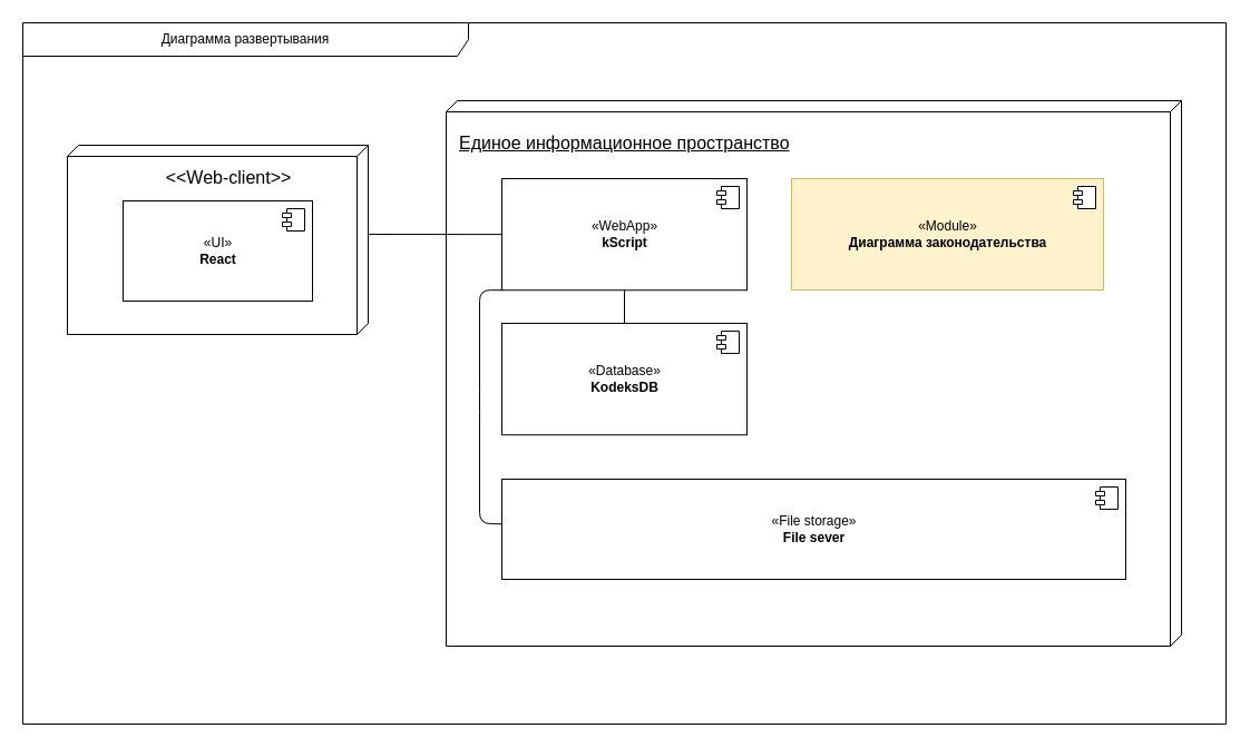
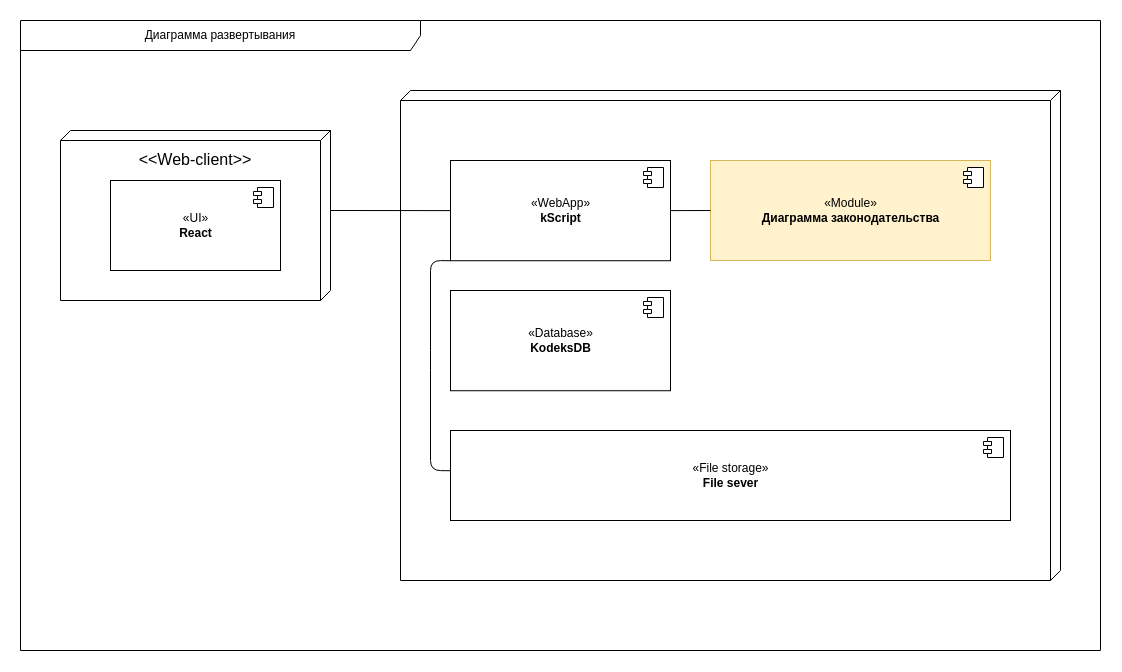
- <mxCell id="6" value="&lt;u&gt;Единое информационное пространство&lt;/u&gt;" style="text;whiteSpace=wrap;html=1;fontSize=16;fontColor=none;align=left;" parent="4" vertex="1"><mxGeometry x="10" y="22.273" width="630" height="40.069" as="geometry" /></mxCell>
- <mxCell id="20" value="&lt;span&gt;&amp;lt;&amp;lt;Web-client&amp;gt;&amp;gt;&lt;/span&gt;" style="text;whiteSpace=wrap;html=1;fontSize=16;fontColor=none;align=center;" parent="18" vertex="1"><mxGeometry x="23.846" y="12.593" width="242.308" height="18.889" as="geometry" /></mxCell>
+ <mxCell id="20" value="&lt;span&gt;&amp;lt;&amp;lt;Web-client&amp;gt;&amp;gt;&lt;/span&gt;" style="text;whiteSpace=wrap;html=1;fontSize=16;fontColor=none;align=center;" parent="18" vertex="1"><mxGeometry x="13.846" y="12.593" width="242.308" height="18.889" as="geometry" /></mxCell>
+ <mxCell id="17" value="" style="endArrow=none;html=1;entryX=0;entryY=0.5;entryDx=0;entryDy=0;exitX=1;exitY=0.5;exitDx=0;exitDy=0;" parent="4" source="7" target="15" edge="1"><mxGeometry width="50" height="50" relative="1" as="geometry"><mxPoint x="540" y="290" as="sourcePoint" /><mxPoint x="590" y="240" as="targetPoint" /></mxGeometry></mxCell>
- <mxCell id="13" value="" style="endArrow=none;html=1;entryX=0.5;entryY=1;entryDx=0;entryDy=0;exitX=0.5;exitY=0;exitDx=0;exitDy=0;" parent="4" source="9" target="7" edge="1"><mxGeometry width="50" height="50" relative="1" as="geometry"><mxPoint x="540" y="290" as="sourcePoint" /><mxPoint x="590" y="240" as="targetPoint" /></mxGeometry></mxCell>
